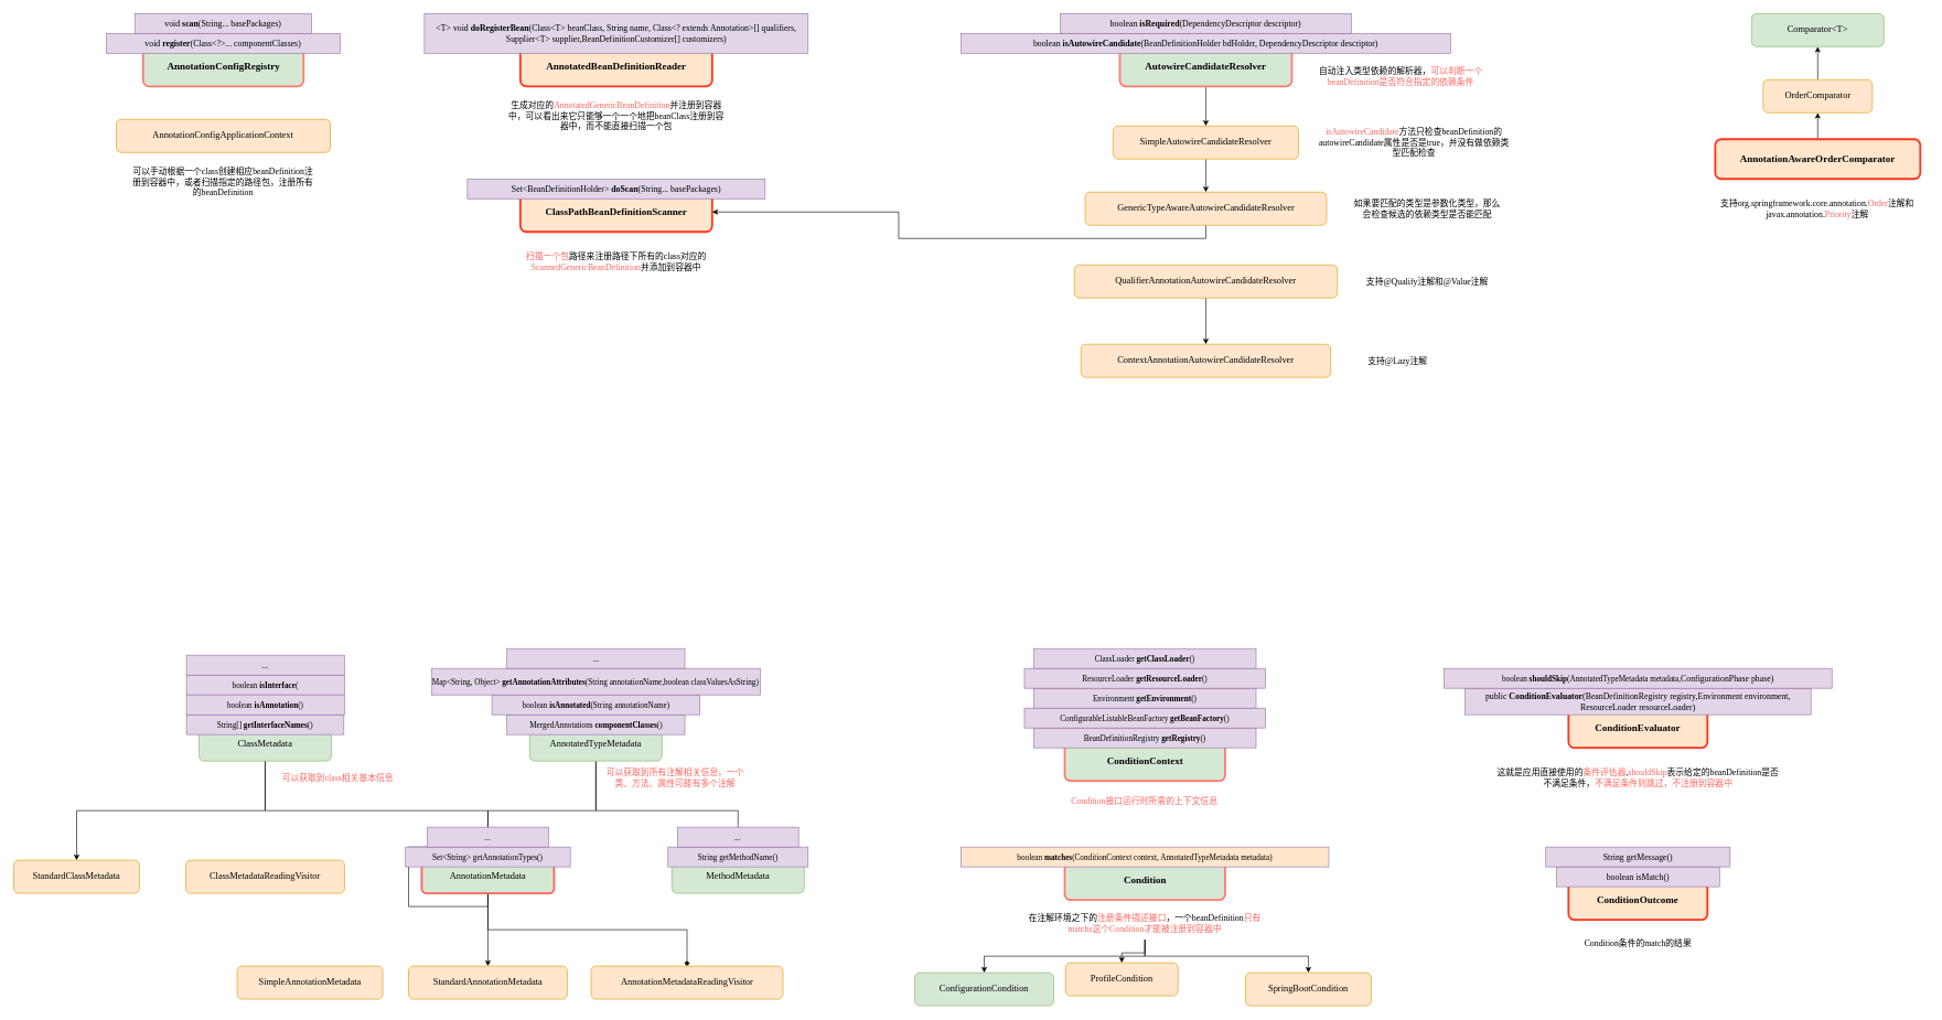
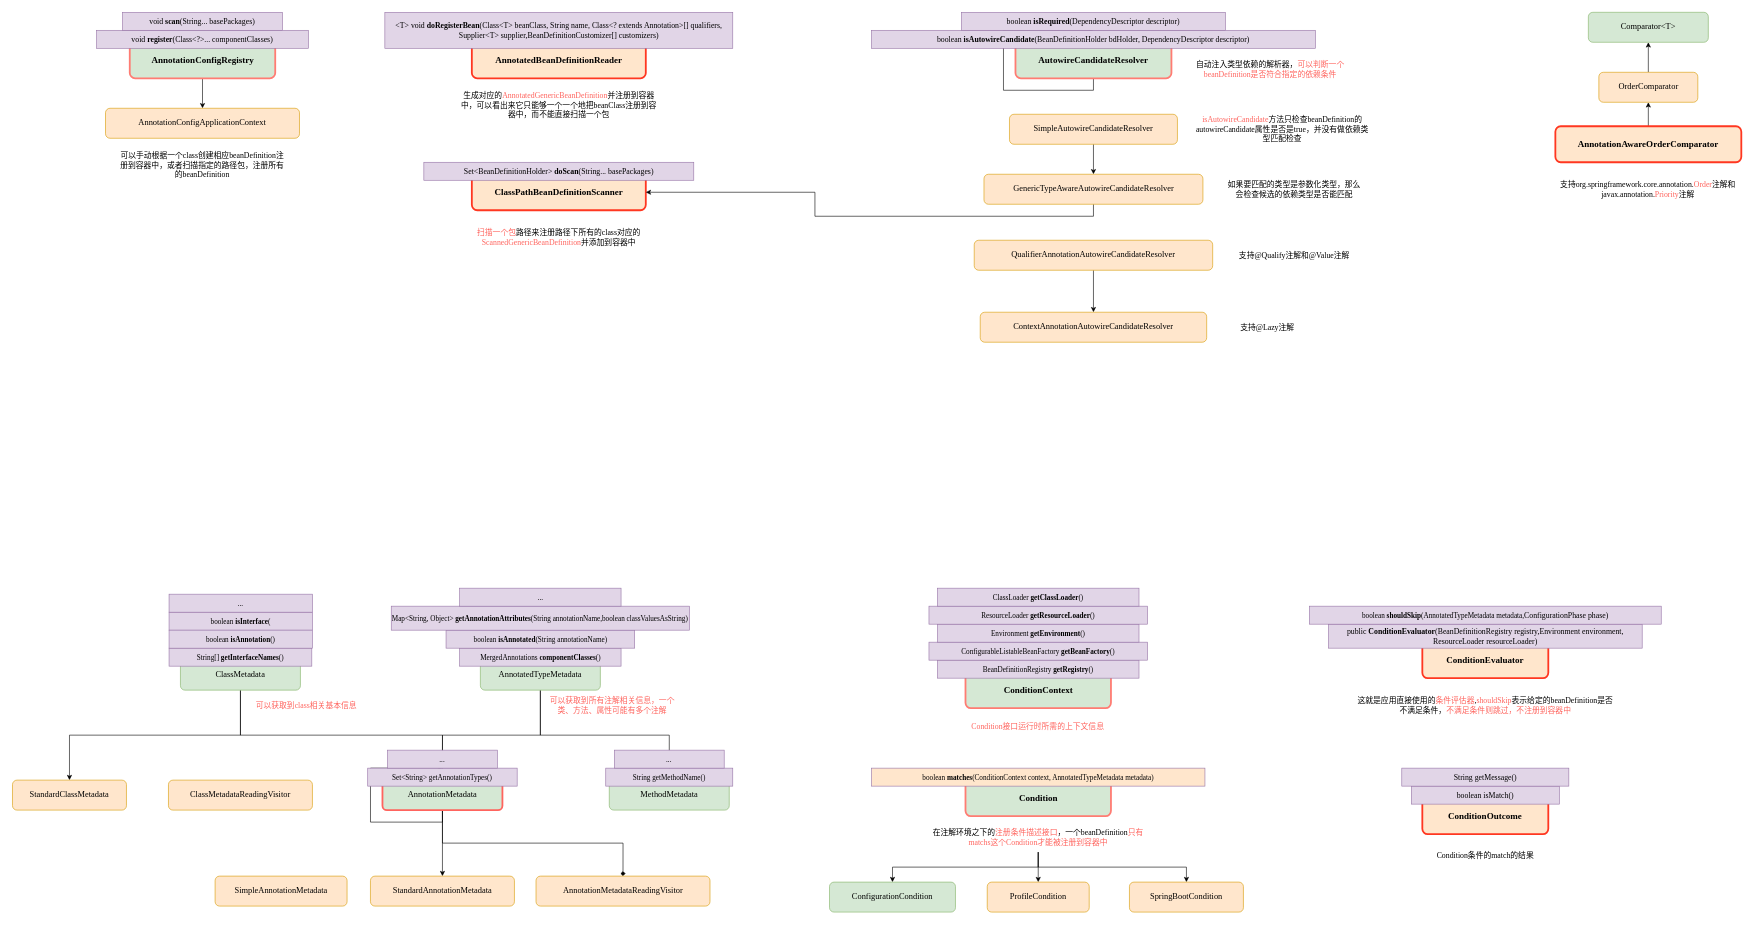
+ <mxCell id="2" style="edgeStyle=orthogonalEdgeStyle;rounded=0;orthogonalLoop=1;jettySize=auto;html=1;exitX=0.5;exitY=1;exitDx=0;exitDy=0;entryX=0.5;entryY=0;entryDx=0;entryDy=0;" parent="1" source="3" target="5" edge="1"><mxGeometry relative="1" as="geometry" /></mxCell>
- <mxCell id="68" style="edgeStyle=orthogonalEdgeStyle;rounded=0;orthogonalLoop=1;jettySize=auto;html=1;exitX=0.5;exitY=1;exitDx=0;exitDy=0;entryX=0.5;entryY=0;entryDx=0;entryDy=0;" parent="1" source="69" target="71" edge="1"><mxGeometry relative="1" as="geometry" /></mxCell>
+ <mxCell id="68" style="edgeStyle=orthogonalEdgeStyle;rounded=0;orthogonalLoop=1;jettySize=auto;html=1;exitX=0.5;exitY=1;exitDx=0;exitDy=0;" parent="1" source="69" target="72" edge="1"><mxGeometry relative="1" as="geometry" /></mxCell>
- <mxCell id="62" value="&lt;pre style=&quot;font-family: &amp;#34;menlo&amp;#34;&quot;&gt;&lt;pre style=&quot;font-family: &amp;#34;menlo&amp;#34;&quot;&gt;&lt;pre style=&quot;font-family: &amp;#34;menlo&amp;#34;&quot;&gt;&lt;pre style=&quot;font-family: &amp;#34;menlo&amp;#34;&quot;&gt;&lt;pre style=&quot;font-family: &amp;#34;menlo&amp;#34;&quot;&gt;&lt;pre style=&quot;font-family: &amp;#34;menlo&amp;#34;&quot;&gt;&lt;pre style=&quot;font-family: &amp;#34;menlo&amp;#34;&quot;&gt;&lt;pre style=&quot;font-family: &amp;#34;menlo&amp;#34;&quot;&gt;&lt;pre style=&quot;font-family: &amp;#34;menlo&amp;#34;&quot;&gt;&lt;pre style=&quot;font-family: &amp;#34;menlo&amp;#34;&quot;&gt;&lt;font style=&quot;font-size: 14px&quot;&gt;ProfileCondition&lt;/font&gt;&lt;/pre&gt;&lt;/pre&gt;&lt;/pre&gt;&lt;/pre&gt;&lt;/pre&gt;&lt;/pre&gt;&lt;/pre&gt;&lt;/pre&gt;&lt;/pre&gt;&lt;/pre&gt;" style="rounded=1;whiteSpace=wrap;html=1;fontFamily=menlo;fillColor=#ffe6cc;strokeColor=#d79b00;" parent="1" vertex="1"><mxGeometry x="1609.93" y="1455" width="170" height="50" as="geometry" /></mxCell>
+ <mxCell id="62" value="&lt;pre style=&quot;font-family: &amp;#34;menlo&amp;#34;&quot;&gt;&lt;pre style=&quot;font-family: &amp;#34;menlo&amp;#34;&quot;&gt;&lt;pre style=&quot;font-family: &amp;#34;menlo&amp;#34;&quot;&gt;&lt;pre style=&quot;font-family: &amp;#34;menlo&amp;#34;&quot;&gt;&lt;pre style=&quot;font-family: &amp;#34;menlo&amp;#34;&quot;&gt;&lt;pre style=&quot;font-family: &amp;#34;menlo&amp;#34;&quot;&gt;&lt;pre style=&quot;font-family: &amp;#34;menlo&amp;#34;&quot;&gt;&lt;pre style=&quot;font-family: &amp;#34;menlo&amp;#34;&quot;&gt;&lt;pre style=&quot;font-family: &amp;#34;menlo&amp;#34;&quot;&gt;&lt;pre style=&quot;font-family: &amp;#34;menlo&amp;#34;&quot;&gt;&lt;font style=&quot;font-size: 14px&quot;&gt;ProfileCondition&lt;/font&gt;&lt;/pre&gt;&lt;/pre&gt;&lt;/pre&gt;&lt;/pre&gt;&lt;/pre&gt;&lt;/pre&gt;&lt;/pre&gt;&lt;/pre&gt;&lt;/pre&gt;&lt;/pre&gt;" style="rounded=1;whiteSpace=wrap;html=1;fontFamily=menlo;fillColor=#ffe6cc;strokeColor=#d79b00;" parent="1" vertex="1"><mxGeometry x="1644.93" y="1470" width="170" height="50" as="geometry" /></mxCell>
